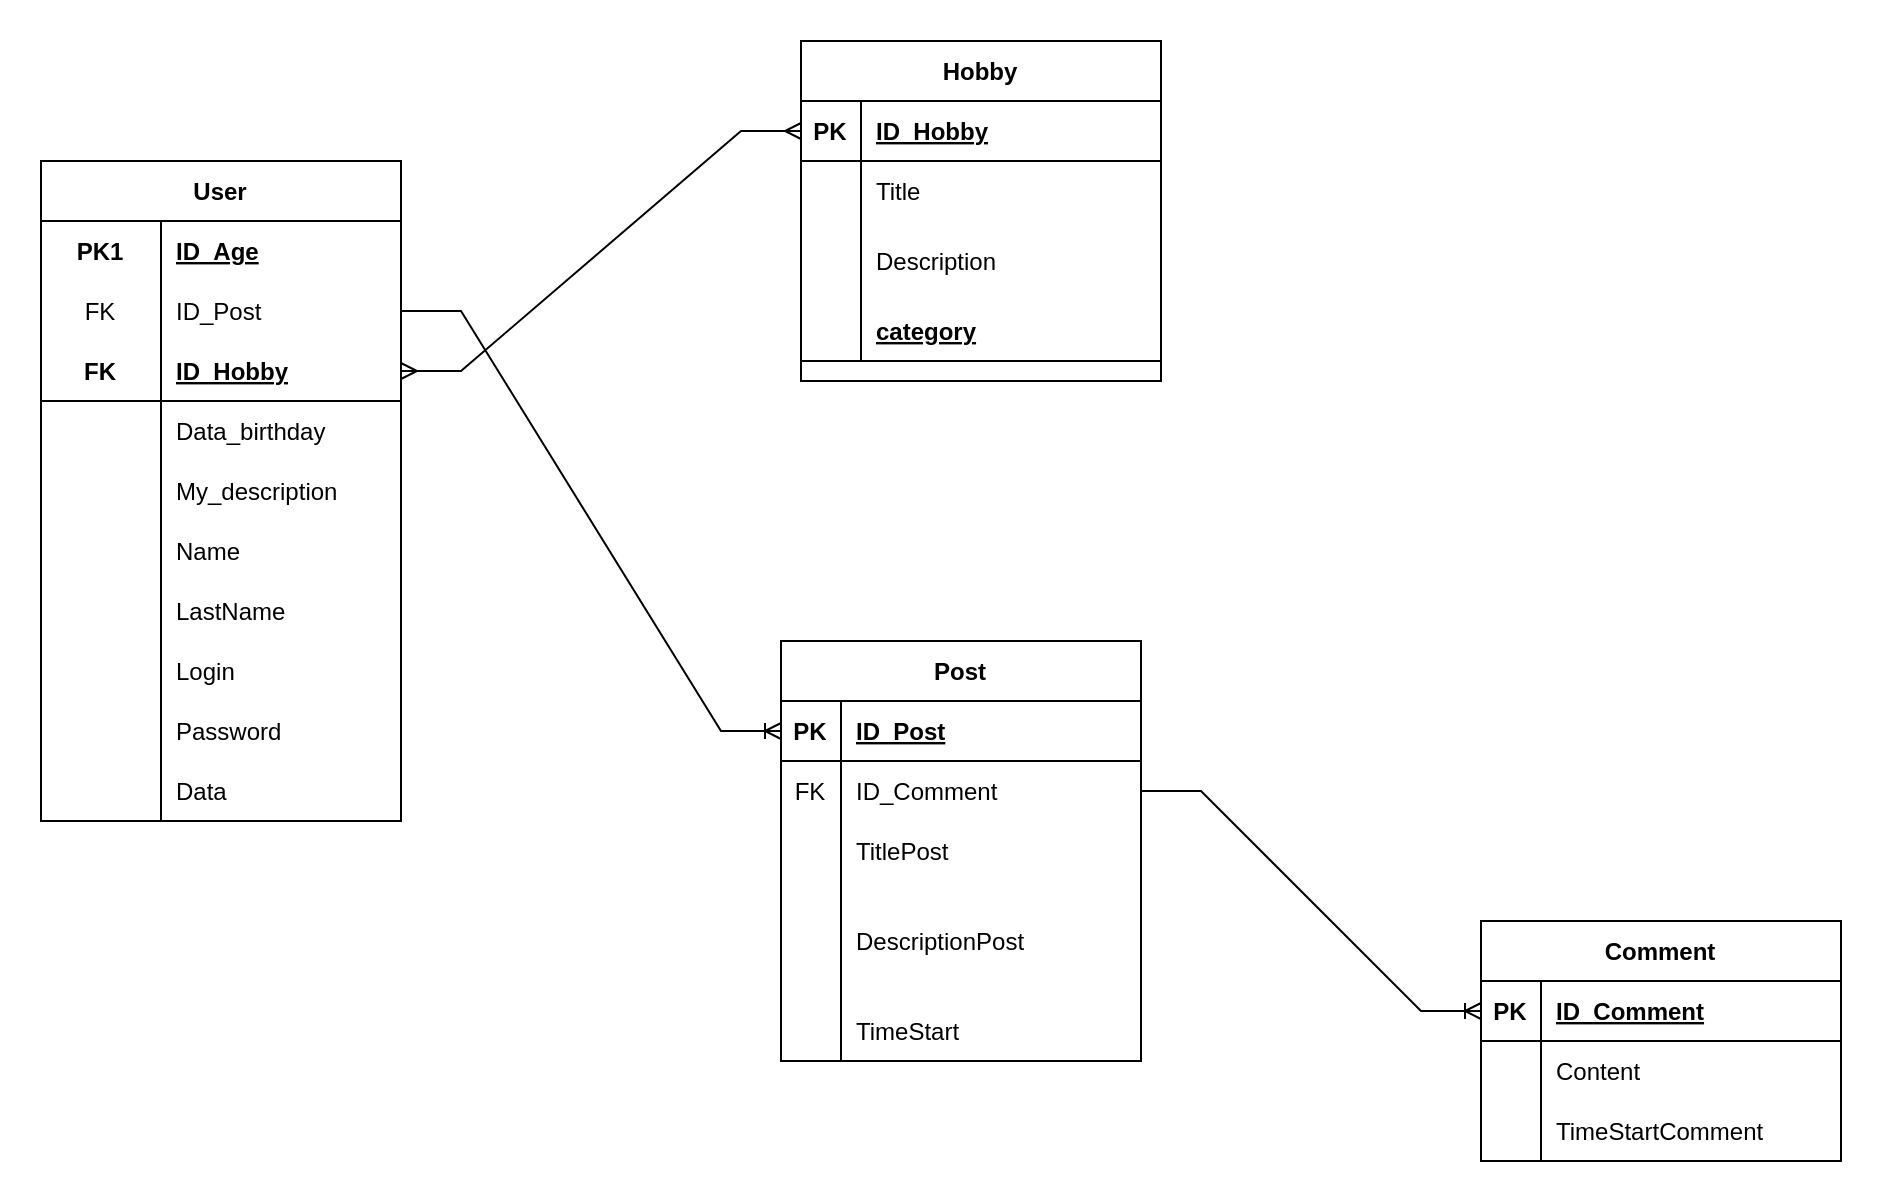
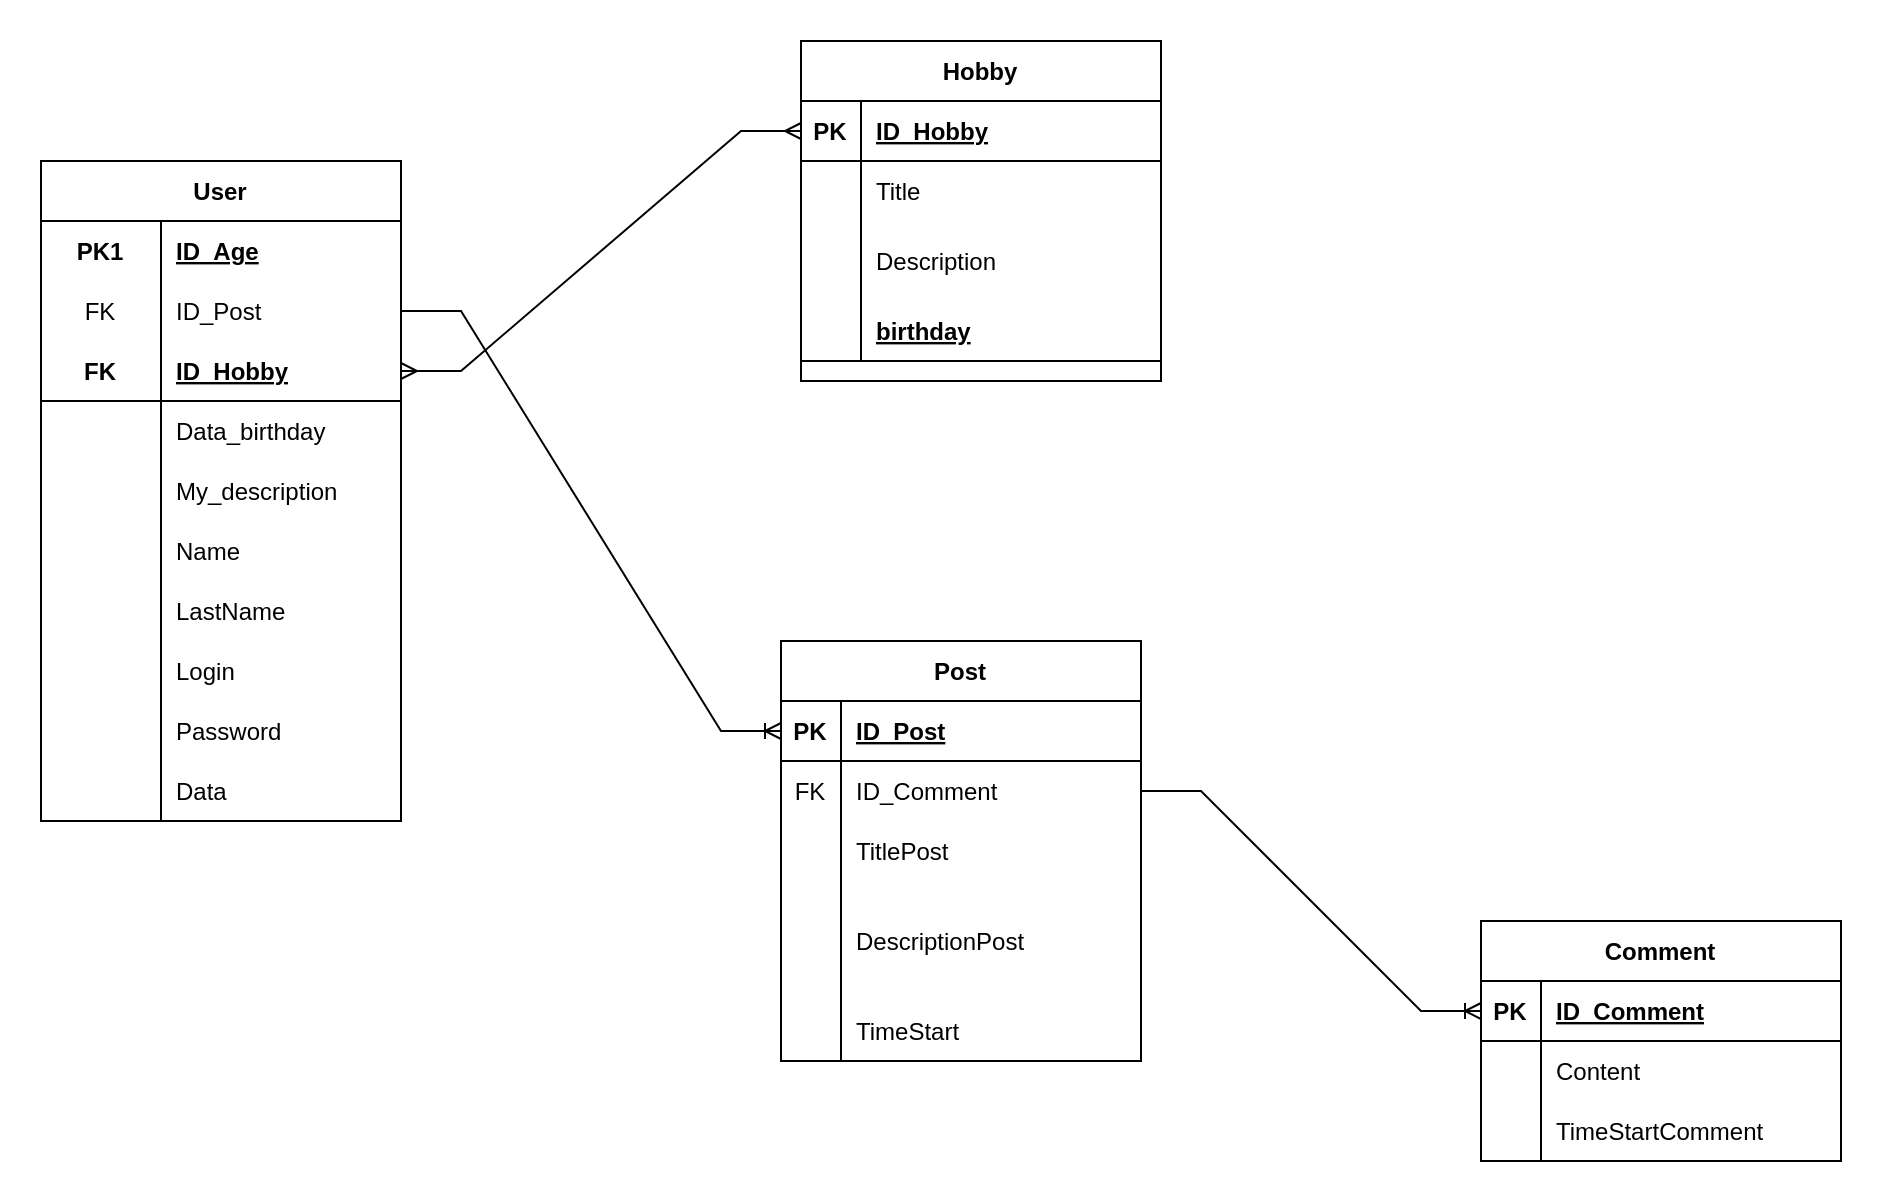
- <mxCell id="45" value="category" style="shape=partialRectangle;connectable=0;fillColor=none;top=0;left=0;bottom=0;right=0;align=left;spacingLeft=6;fontStyle=5;overflow=hidden;" vertex="1" parent="43"><mxGeometry x="30" width="150" height="30" as="geometry"><mxRectangle width="150" height="30" as="alternateBounds" /></mxGeometry></mxCell>
+ <mxCell id="45" value="birthday" style="shape=partialRectangle;connectable=0;fillColor=none;top=0;left=0;bottom=0;right=0;align=left;spacingLeft=6;fontStyle=5;overflow=hidden;" vertex="1" parent="43"><mxGeometry x="30" width="150" height="30" as="geometry"><mxRectangle width="150" height="30" as="alternateBounds" /></mxGeometry></mxCell>
